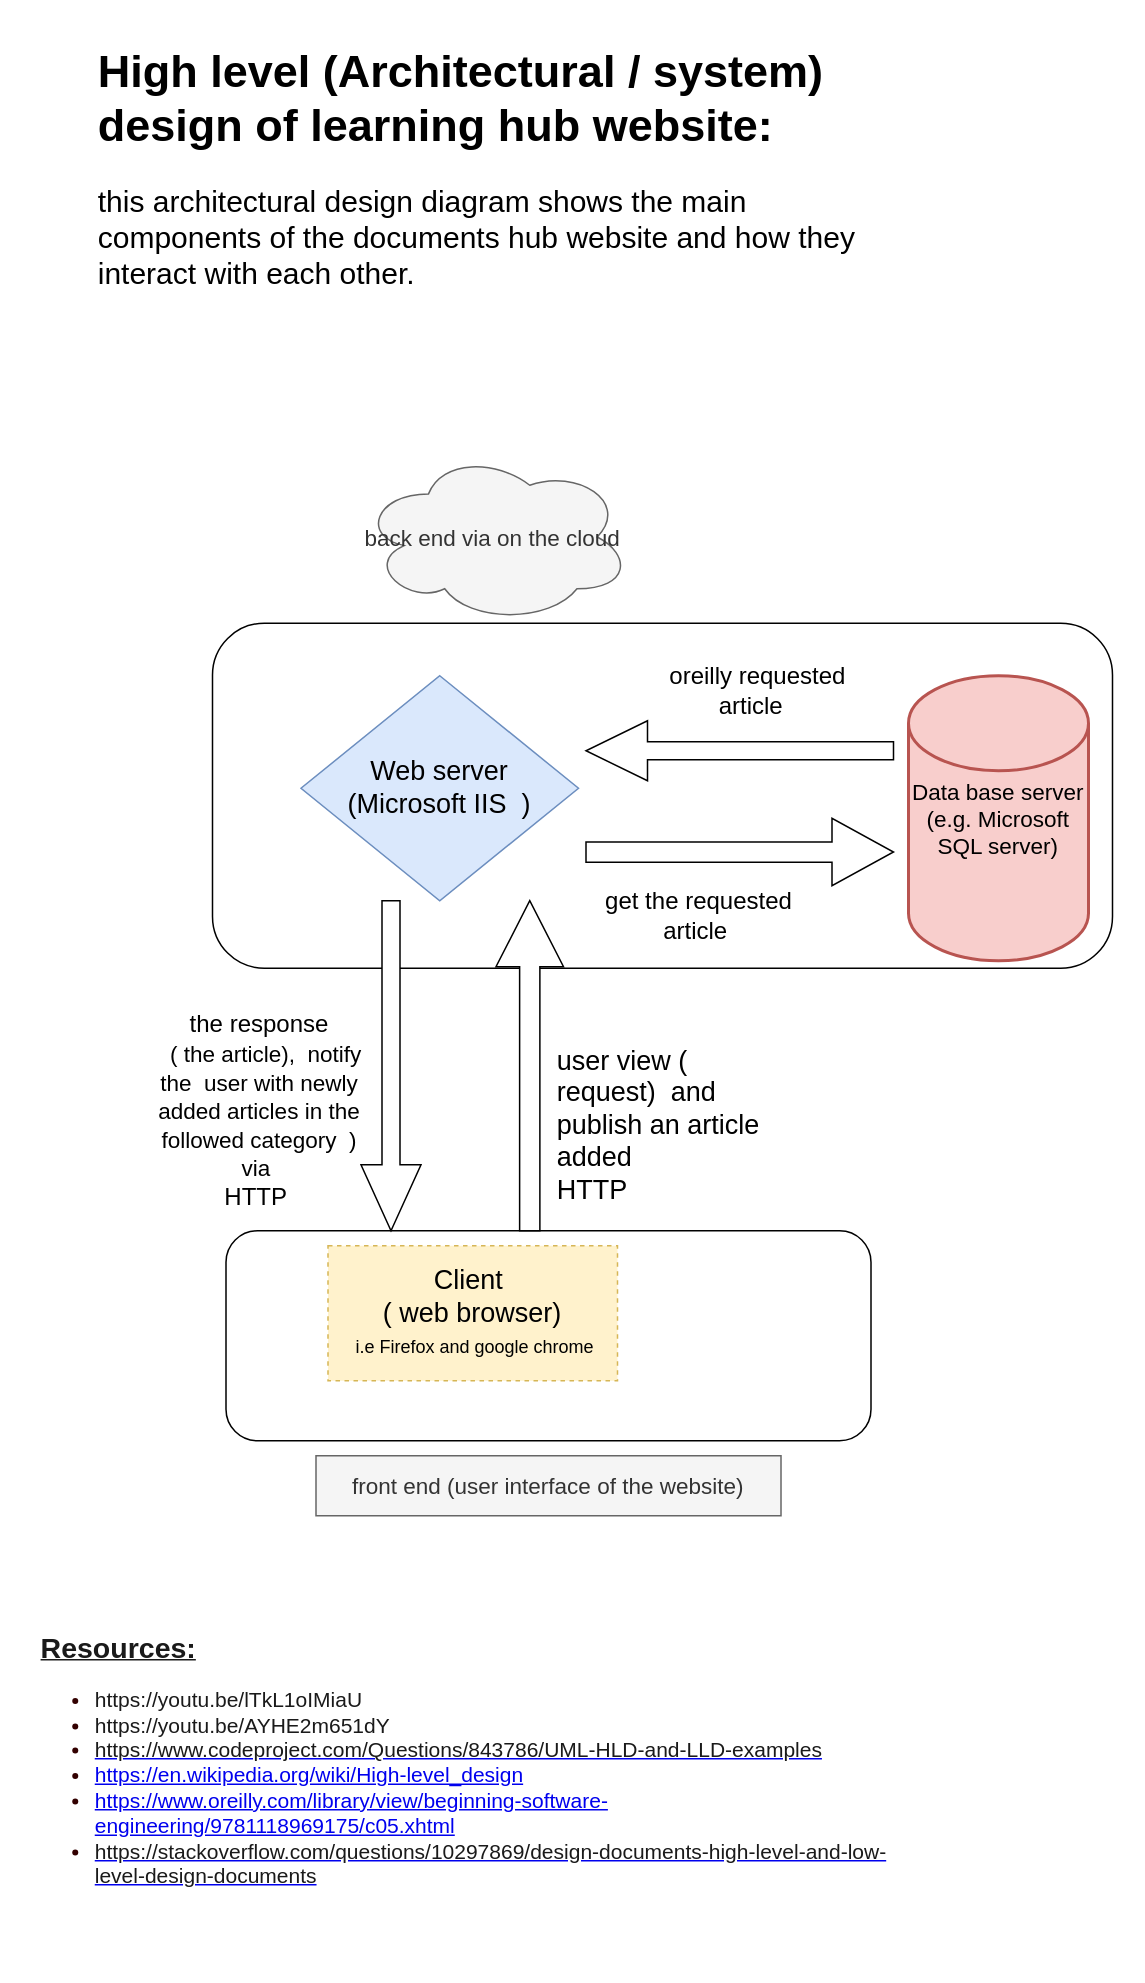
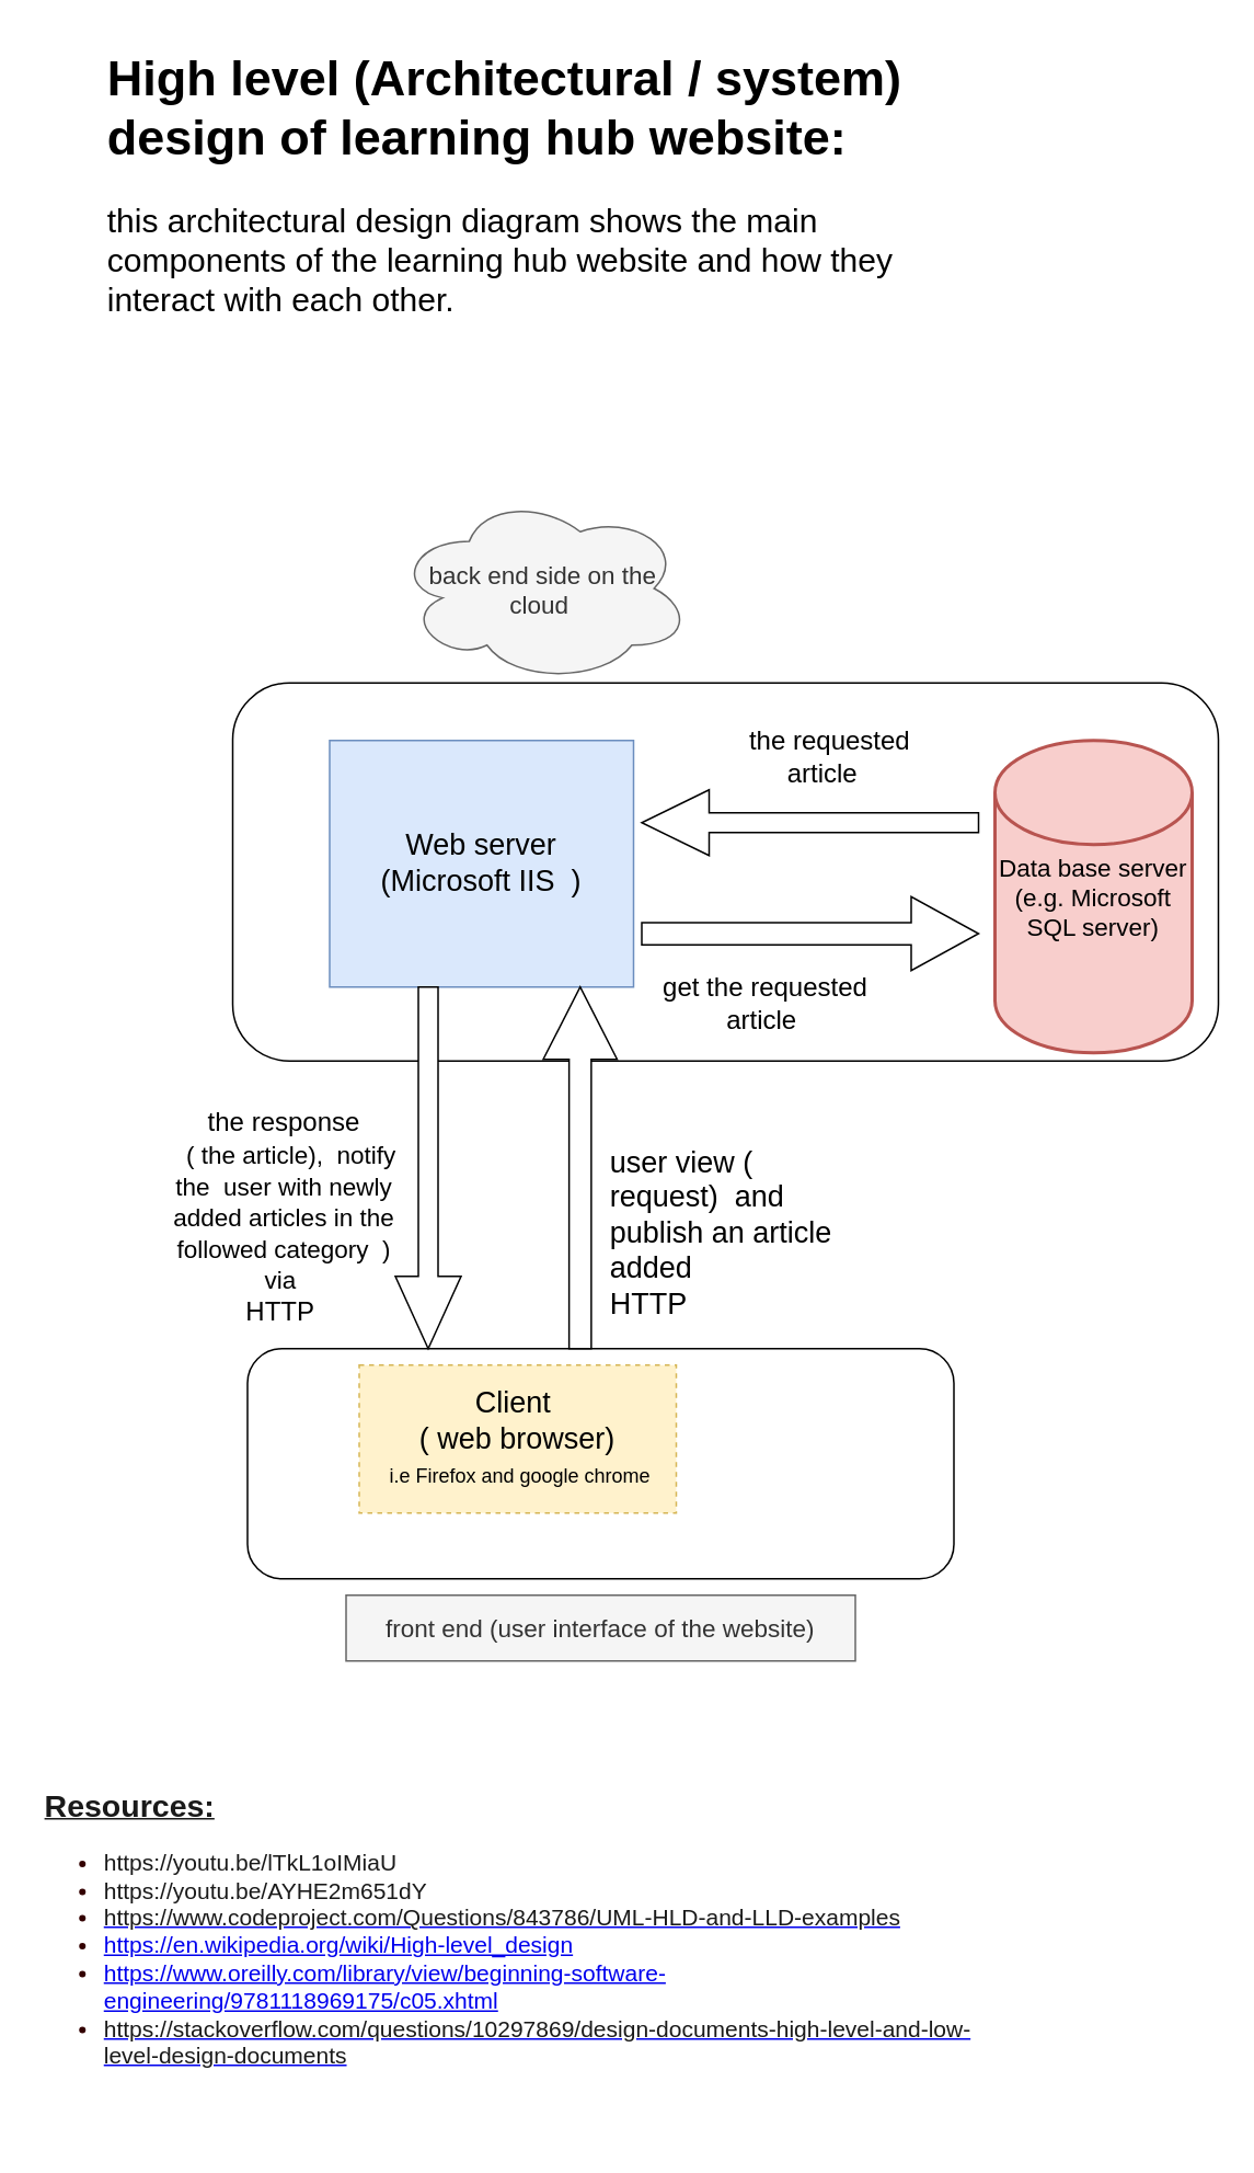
- <mxCell id="15" value="&lt;h1 style=&quot;font-size: 30px&quot;&gt;&lt;font style=&quot;font-size: 30px&quot;&gt;High level (Architectural / system) design of learning hub website:&lt;/font&gt;&lt;/h1&gt;&lt;p&gt;&lt;font style=&quot;font-size: 20px&quot;&gt;this architectural design diagram shows the main components of the documents hub website and how they interact with each other.&lt;/font&gt;&lt;/p&gt;" style="text;html=1;strokeColor=none;fillColor=none;spacing=5;spacingTop=-20;whiteSpace=wrap;overflow=hidden;rounded=0;shadow=0;comic=0;fontSize=16;" parent="1" vertex="1"><mxGeometry x="60" y="20" width="540" height="189" as="geometry" /></mxCell>
+ <mxCell id="15" value="&lt;h1 style=&quot;font-size: 30px&quot;&gt;&lt;font style=&quot;font-size: 30px&quot;&gt;High level (Architectural / system) design of learning hub website:&lt;/font&gt;&lt;/h1&gt;&lt;p&gt;&lt;font style=&quot;font-size: 20px&quot;&gt;this architectural design diagram shows the main components of the learning hub website and how they interact with each other.&lt;/font&gt;&lt;/p&gt;" style="text;html=1;strokeColor=none;fillColor=none;spacing=5;spacingTop=-20;whiteSpace=wrap;overflow=hidden;rounded=0;shadow=0;comic=0;fontSize=16;" parent="1" vertex="1"><mxGeometry x="60" y="20" width="540" height="189" as="geometry" /></mxCell>
- <mxCell id="17" value="back end via on the cloud&amp;nbsp;" style="ellipse;shape=cloud;whiteSpace=wrap;html=1;rounded=0;shadow=0;comic=0;strokeColor=#666666;fillColor=#f5f5f5;fontSize=15;fontColor=#333333;" parent="1" vertex="1"><mxGeometry x="240" y="300" width="180" height="115" as="geometry" /></mxCell>
+ <mxCell id="17" value="back end side on the cloud&amp;nbsp;" style="ellipse;shape=cloud;whiteSpace=wrap;html=1;rounded=0;shadow=0;comic=0;strokeColor=#666666;fillColor=#f5f5f5;fontSize=15;fontColor=#333333;" parent="1" vertex="1"><mxGeometry x="240" y="300" width="180" height="115" as="geometry" /></mxCell>
- <mxCell id="13" value="&amp;nbsp;oreilly requested article&amp;nbsp;" style="text;html=1;align=center;verticalAlign=middle;whiteSpace=wrap;rounded=0;fontSize=16;horizontal=1;fontStyle=0;shadow=0;comic=0;" parent="1" vertex="1"><mxGeometry x="430" y="430" width="145" height="60" as="geometry" /></mxCell>
+ <mxCell id="13" value="&amp;nbsp;the requested article&amp;nbsp;" style="text;html=1;align=center;verticalAlign=middle;whiteSpace=wrap;rounded=0;fontSize=16;horizontal=1;fontStyle=0;shadow=0;comic=0;" parent="1" vertex="1"><mxGeometry x="430" y="430" width="145" height="60" as="geometry" /></mxCell>
- <mxCell id="5" value="Web server&lt;br&gt;(Microsoft IIS&amp;nbsp; )&lt;br&gt;" style="rhombus;whiteSpace=wrap;html=1;fontSize=18;fillColor=#dae8fc;strokeColor=#6c8ebf;" parent="1" vertex="1"><mxGeometry x="200" y="450" width="185" height="150" as="geometry" /></mxCell>
+ <mxCell id="5" value="Web server&lt;br&gt;(Microsoft IIS&amp;nbsp; )&lt;br&gt;" style="rounded=0;whiteSpace=wrap;html=1;fontSize=18;fillColor=#dae8fc;strokeColor=#6c8ebf;" parent="1" vertex="1"><mxGeometry x="200" y="450" width="185" height="150" as="geometry" /></mxCell>
